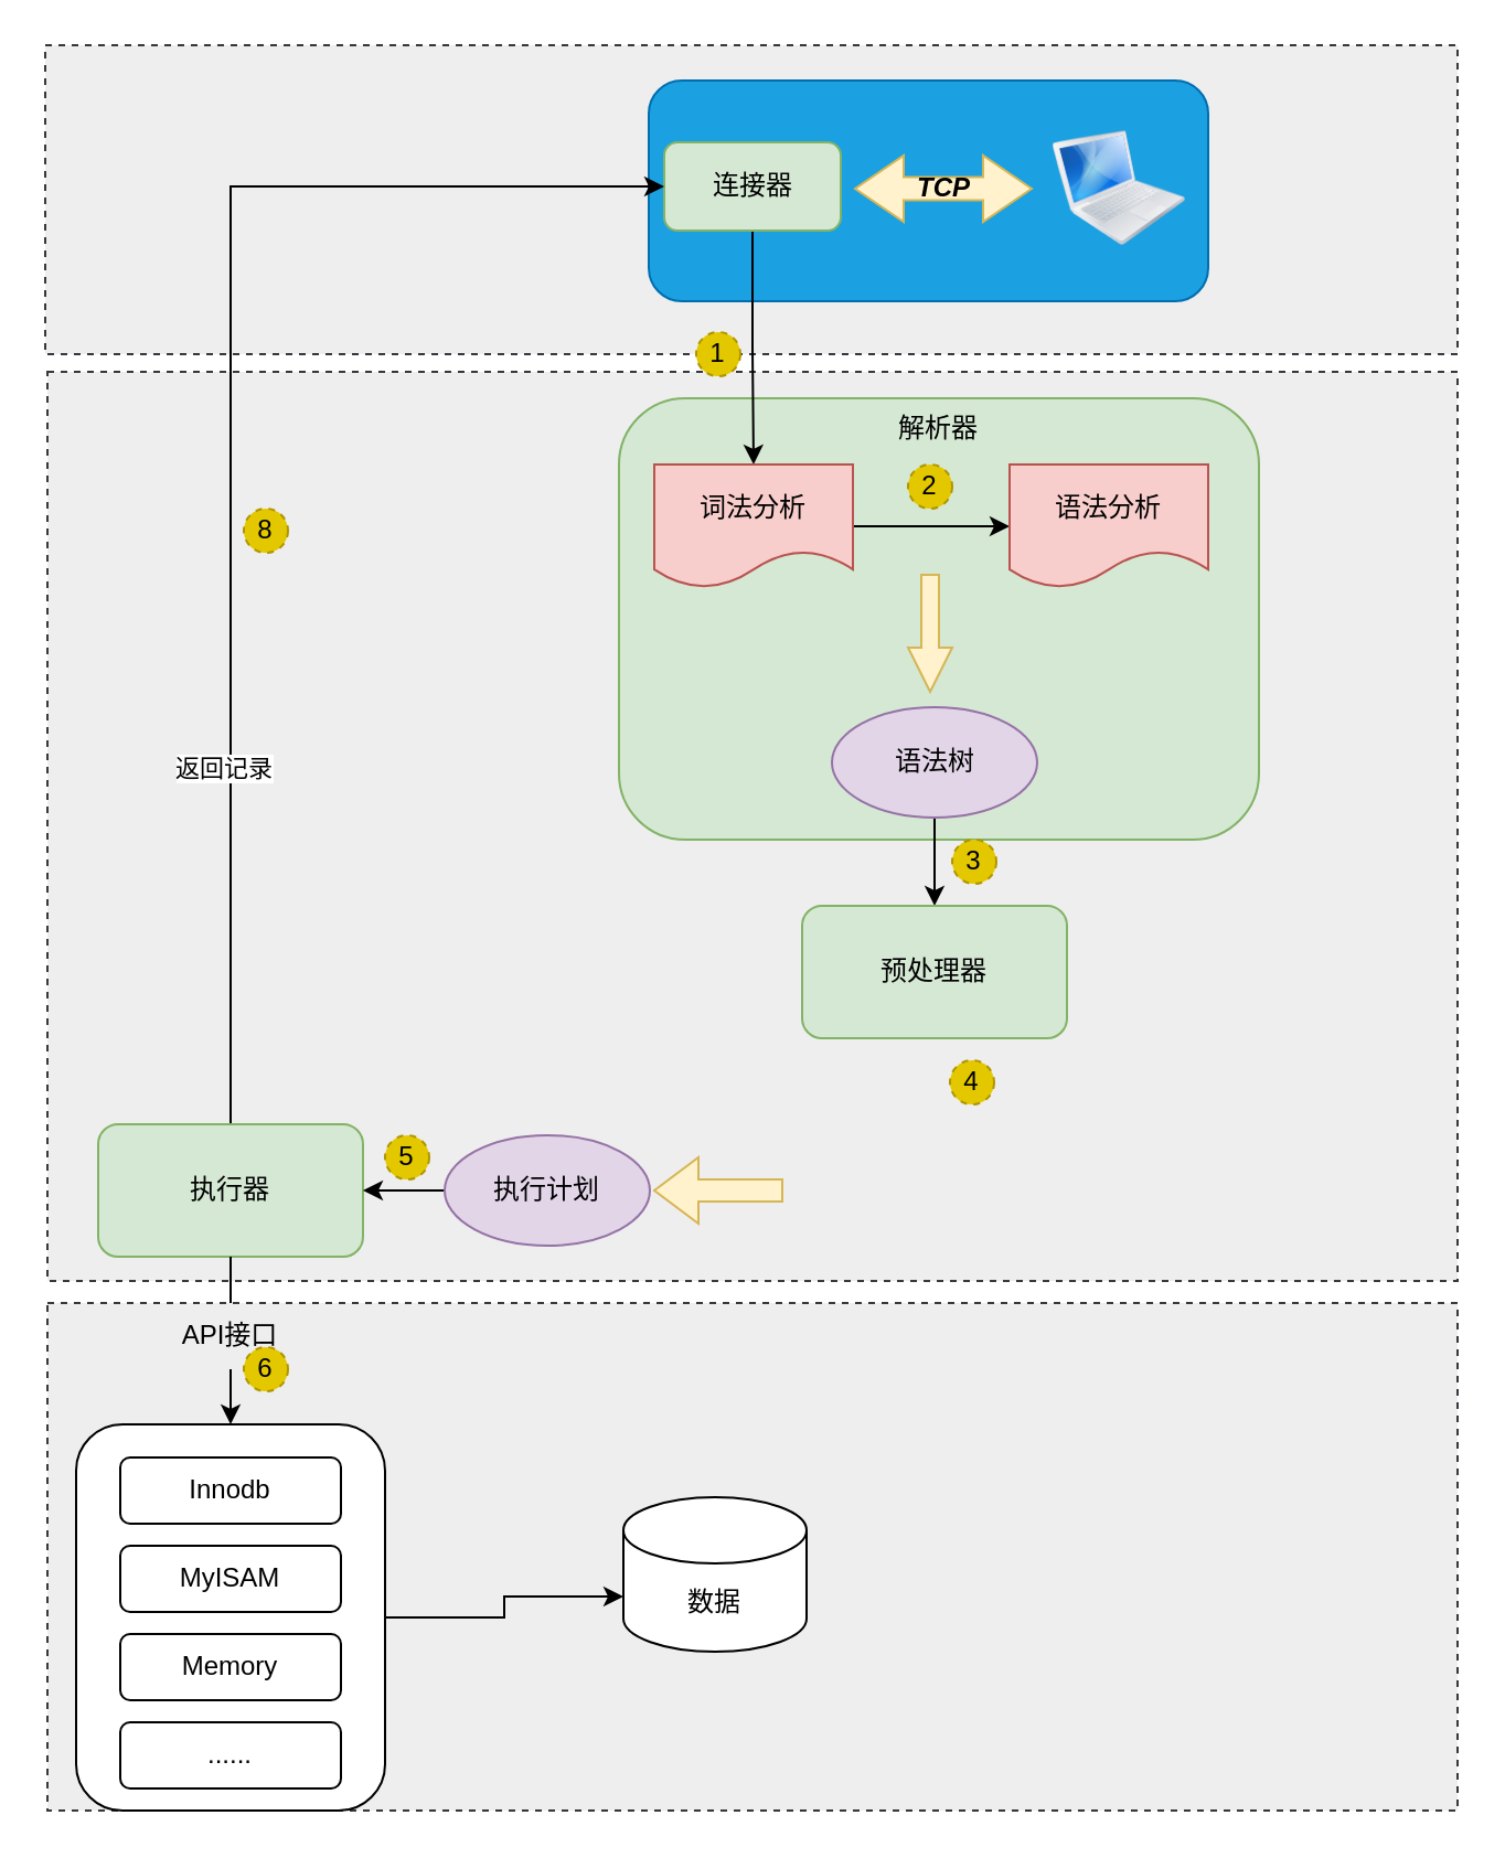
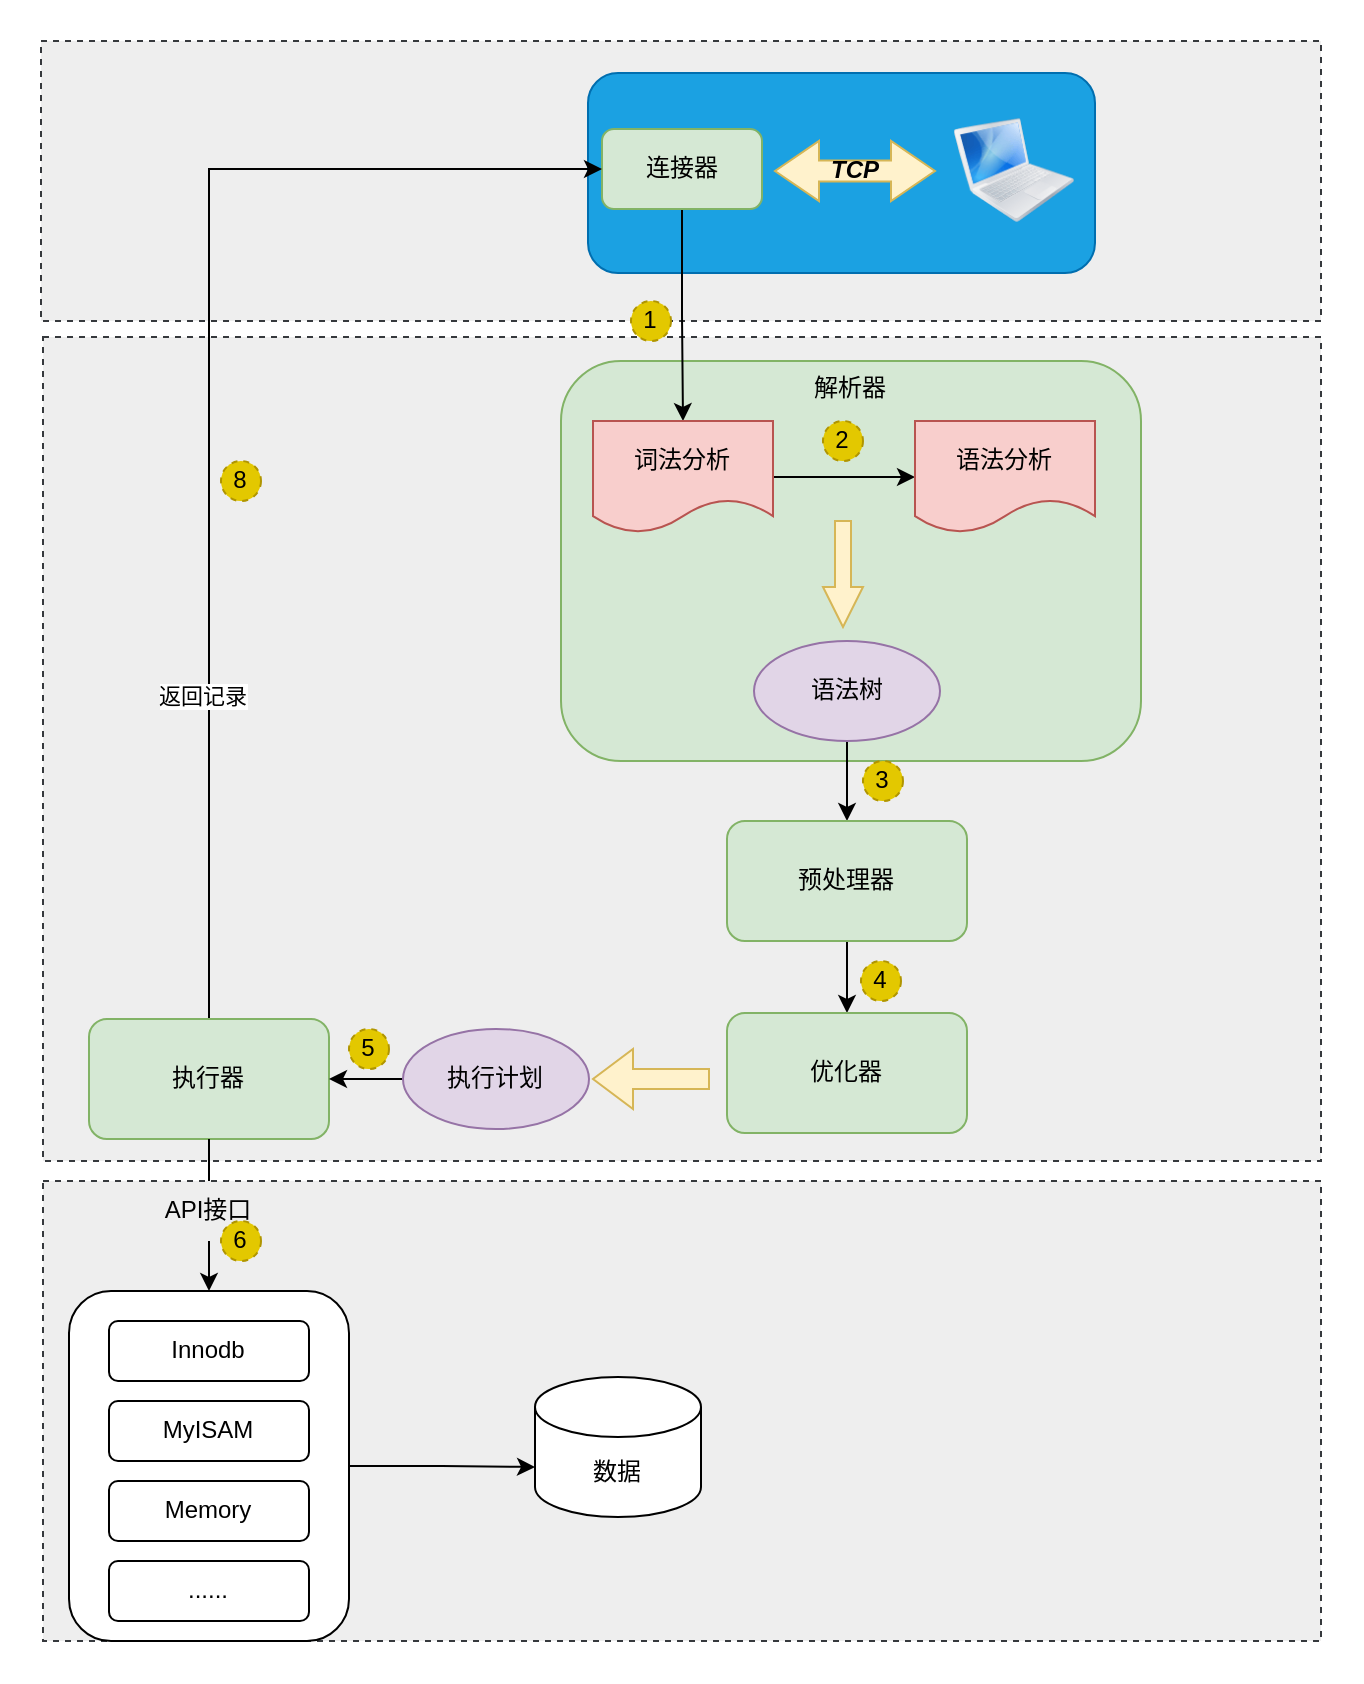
+ <mxCell id="19" style="edgeStyle=orthogonalEdgeStyle;rounded=0;orthogonalLoop=1;jettySize=auto;html=1;" edge="1" parent="1" source="20" target="21"><mxGeometry relative="1" as="geometry" /></mxCell>
+ <mxCell id="21" value="优化器" style="rounded=1;whiteSpace=wrap;html=1;fillColor=#d5e8d4;strokeColor=#82b366;" vertex="1" parent="1"><mxGeometry x="363" y="506" width="120" height="60" as="geometry" /></mxCell>
- <mxCell id="34" value="数据" style="shape=cylinder3;whiteSpace=wrap;html=1;boundedLbl=1;backgroundOutline=1;size=15;" vertex="1" parent="1"><mxGeometry x="282" y="678" width="83" height="70" as="geometry" /></mxCell>
+ <mxCell id="34" value="数据" style="shape=cylinder3;whiteSpace=wrap;html=1;boundedLbl=1;backgroundOutline=1;size=15;" vertex="1" parent="1"><mxGeometry x="267" y="688" width="83" height="70" as="geometry" /></mxCell>
